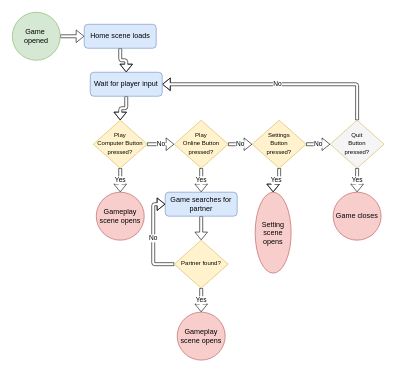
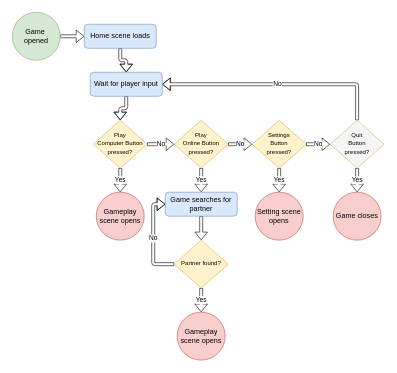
- <mxCell id="19" value="Setting scene opens" style="ellipse;whiteSpace=wrap;html=1;aspect=fixed;fillColor=#f8cecc;strokeColor=#b85450;" parent="1" vertex="1"><mxGeometry x="425" y="320" width="60" height="135" as="geometry" /></mxCell>
+ <mxCell id="19" value="Setting scene opens" style="ellipse;whiteSpace=wrap;html=1;aspect=fixed;fillColor=#f8cecc;strokeColor=#b85450;" parent="1" vertex="1"><mxGeometry x="425" y="320" width="80" height="80" as="geometry" /></mxCell>
